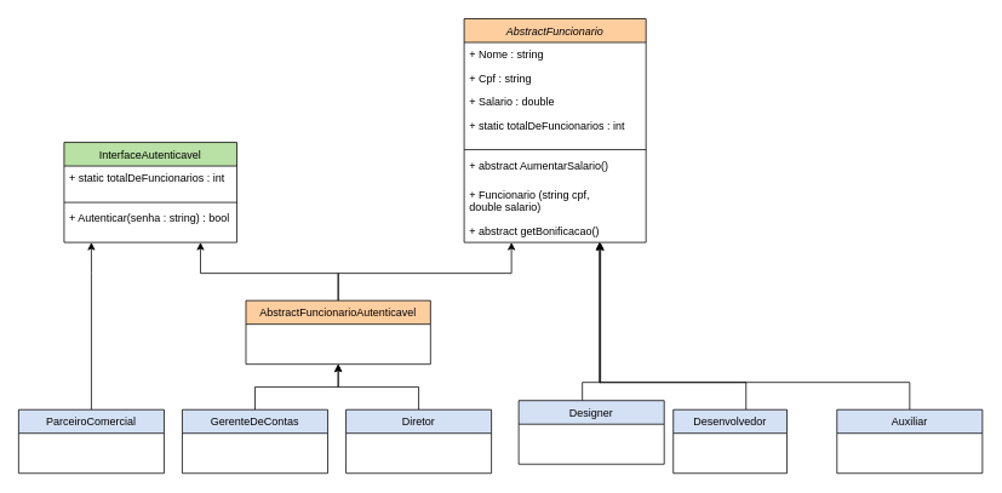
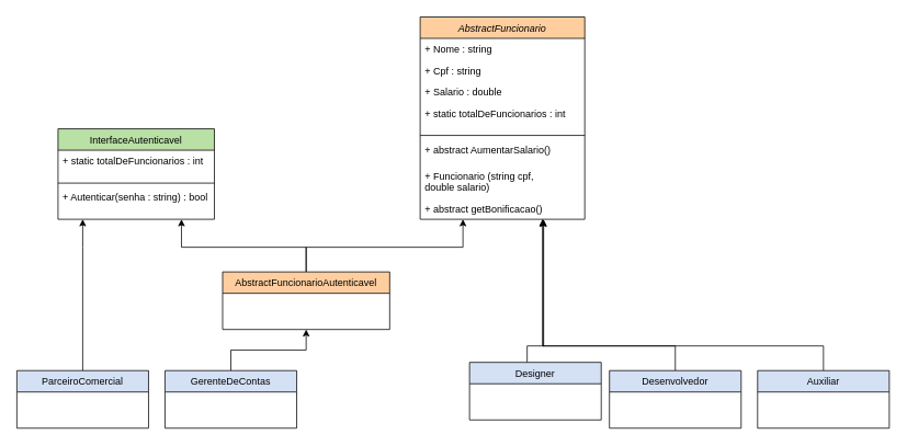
- <mxCell id="13" style="edgeStyle=orthogonalEdgeStyle;rounded=0;orthogonalLoop=1;jettySize=auto;html=1;entryX=0.5;entryY=1;entryDx=0;entryDy=0;" edge="1" parent="1" source="14" target="27"><mxGeometry relative="1" as="geometry" /></mxCell>
- <mxCell id="14" value="Diretor" style="swimlane;fontStyle=0;align=center;verticalAlign=top;childLayout=stackLayout;horizontal=1;startSize=26;horizontalStack=0;resizeParent=1;resizeLast=0;collapsible=1;marginBottom=0;rounded=0;shadow=0;strokeWidth=1;fillColor=#D4E1F5;" vertex="1" parent="1"><mxGeometry x="380" y="450" width="160" height="70" as="geometry"><mxRectangle x="340" y="380" width="170" height="26" as="alternateBounds" /></mxGeometry></mxCell>
- <mxCell id="18" value="Desenvolvedor" style="swimlane;fontStyle=0;align=center;verticalAlign=top;childLayout=stackLayout;horizontal=1;startSize=26;horizontalStack=0;resizeParent=1;resizeLast=0;collapsible=1;marginBottom=0;rounded=0;shadow=0;strokeWidth=1;fillColor=#D4E1F5;" vertex="1" parent="1"><mxGeometry x="740" y="450" width="125" height="70" as="geometry"><mxRectangle x="340" y="380" width="170" height="26" as="alternateBounds" /></mxGeometry></mxCell>
+ <mxCell id="18" value="Desenvolvedor" style="swimlane;fontStyle=0;align=center;verticalAlign=top;childLayout=stackLayout;horizontal=1;startSize=26;horizontalStack=0;resizeParent=1;resizeLast=0;collapsible=1;marginBottom=0;rounded=0;shadow=0;strokeWidth=1;fillColor=#D4E1F5;" vertex="1" parent="1"><mxGeometry x="740" y="450" width="160" height="70" as="geometry"><mxRectangle x="340" y="380" width="170" height="26" as="alternateBounds" /></mxGeometry></mxCell>
